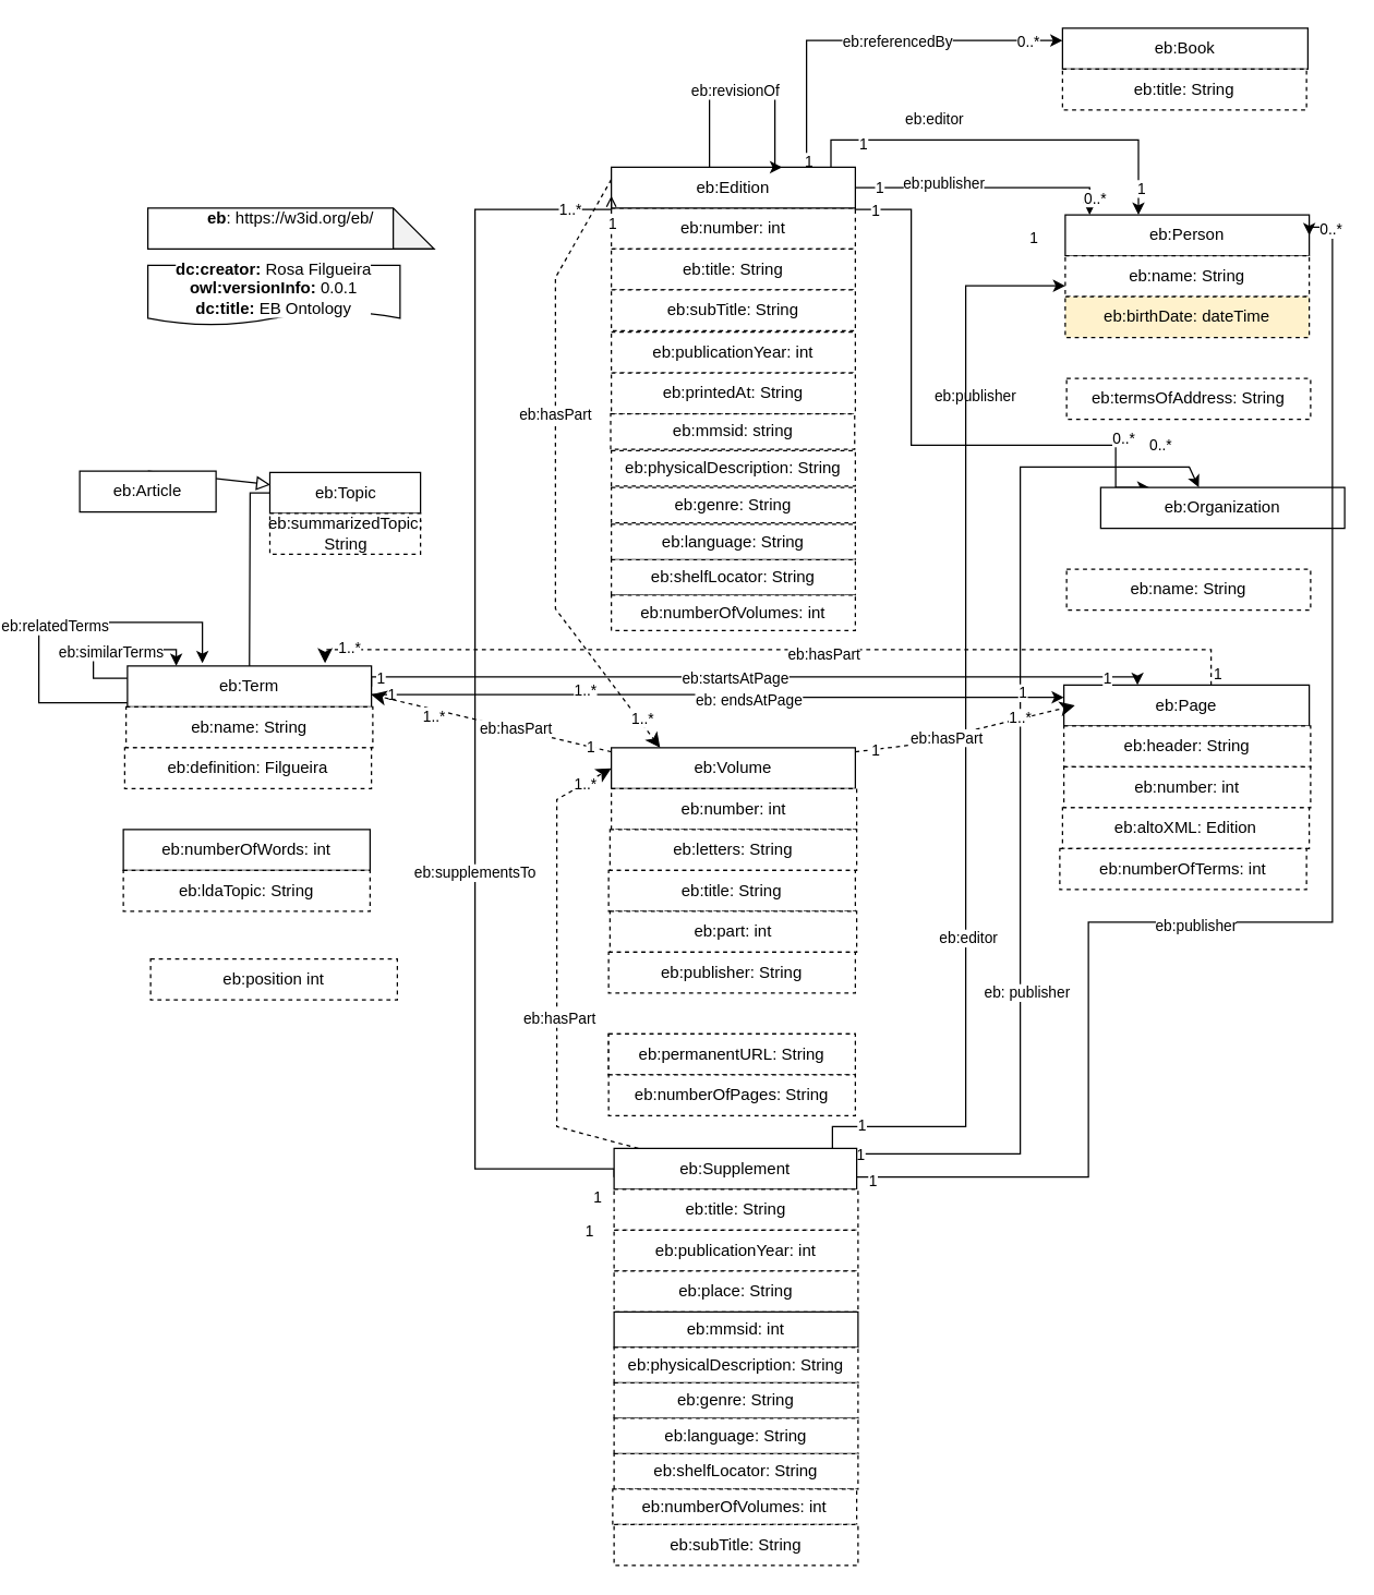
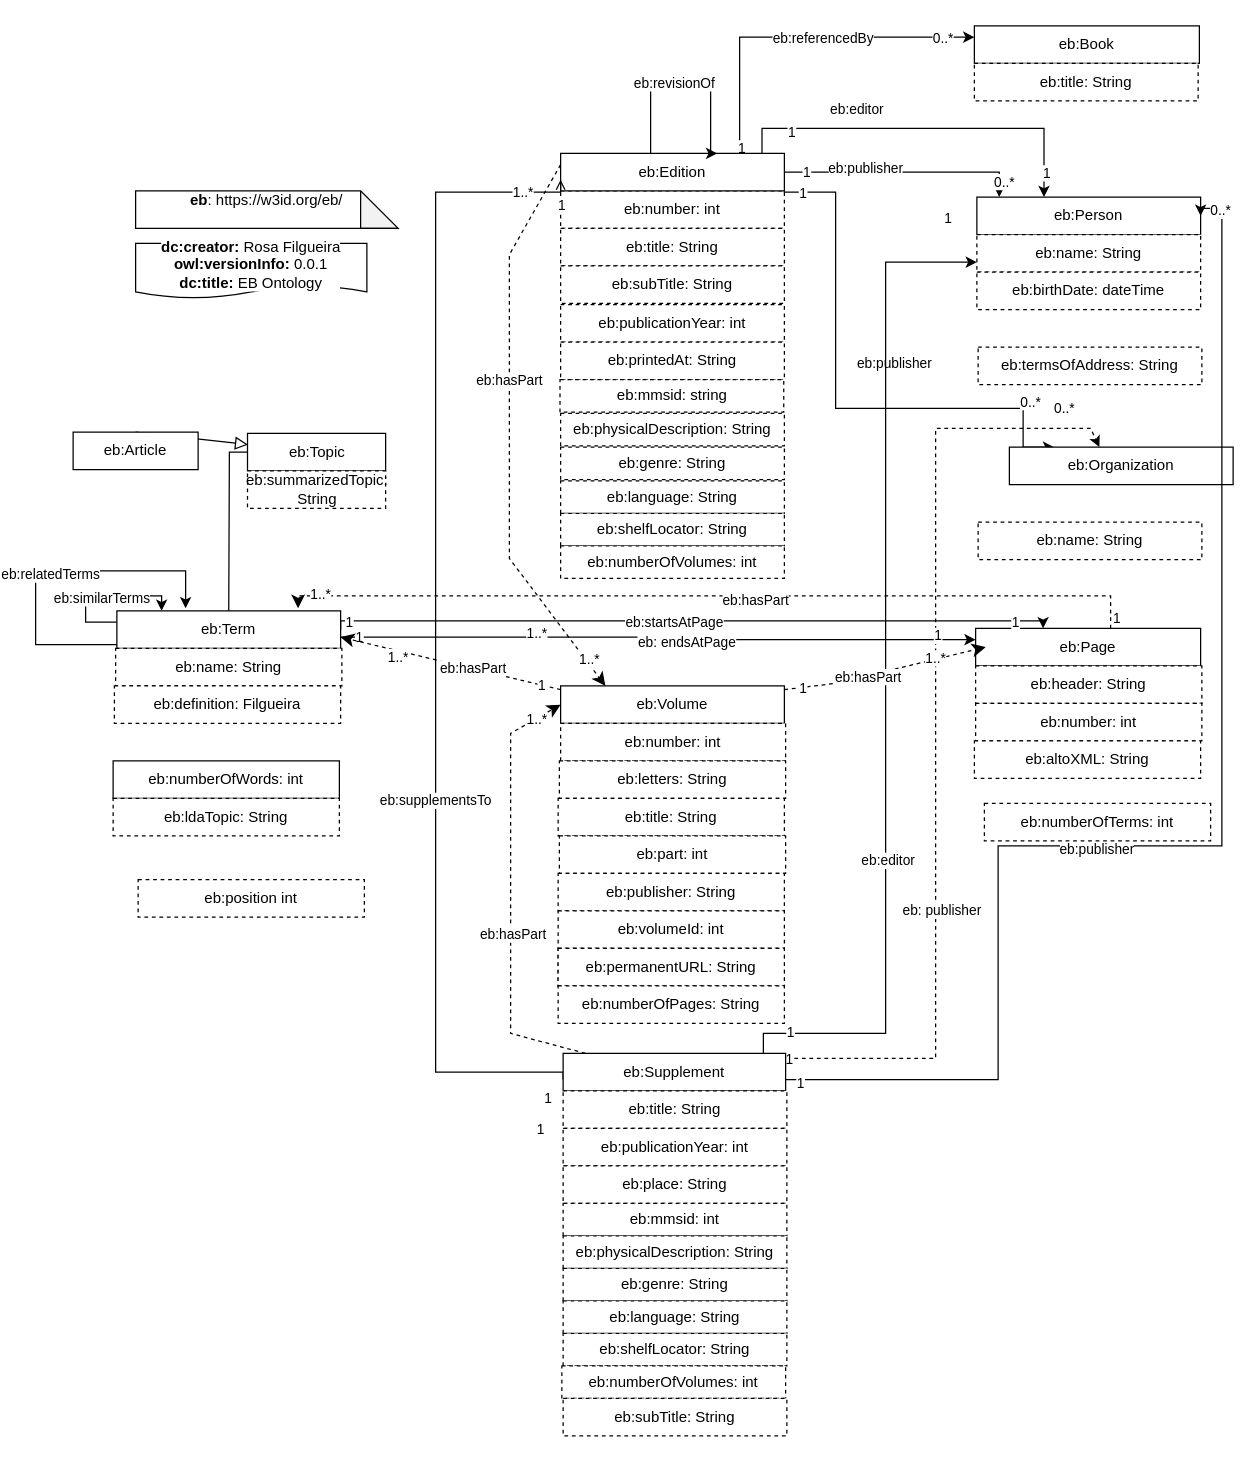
- <mxCell id="31" value="eb:birthDate: dateTime" style="rounded=0;whiteSpace=wrap;html=1;snapToPoint=1;points=[[0.1,0],[0.2,0],[0.3,0],[0.4,0],[0.5,0],[0.6,0],[0.7,0],[0.8,0],[0.9,0],[0,0.1],[0,0.3],[0,0.5],[0,0.7],[0,0.9],[0.1,1],[0.2,1],[0.3,1],[0.4,1],[0.5,1],[0.6,1],[0.7,1],[0.8,1],[0.9,1],[1,0.1],[1,0.3],[1,0.5],[1,0.7],[1,0.9]];dashed=1;fillColor=#fff2cc;" parent="1" vertex="1"><mxGeometry x="773" y="217" width="179" height="30" as="geometry" /></mxCell>
+ <mxCell id="31" value="eb:birthDate: dateTime" style="rounded=0;whiteSpace=wrap;html=1;snapToPoint=1;points=[[0.1,0],[0.2,0],[0.3,0],[0.4,0],[0.5,0],[0.6,0],[0.7,0],[0.8,0],[0.9,0],[0,0.1],[0,0.3],[0,0.5],[0,0.7],[0,0.9],[0.1,1],[0.2,1],[0.3,1],[0.4,1],[0.5,1],[0.6,1],[0.7,1],[0.8,1],[0.9,1],[1,0.1],[1,0.3],[1,0.5],[1,0.7],[1,0.9]];dashed=1;" parent="1" vertex="1"><mxGeometry x="773" y="217" width="179" height="30" as="geometry" /></mxCell>
- <mxCell id="52" style="edgeStyle=orthogonalEdgeStyle;rounded=0;orthogonalLoop=1;jettySize=auto;html=1;exitX=1;exitY=0.3;exitDx=0;exitDy=0;" parent="1" source="64" target="33" edge="1"><mxGeometry relative="1" as="geometry"><mxPoint x="774" y="342" as="targetPoint" /><Array as="points"><mxPoint x="620" y="846" /><mxPoint x="740" y="846" /><mxPoint x="740" y="342" /><mxPoint x="864" y="342" /></Array></mxGeometry></mxCell>
+ <mxCell id="52" style="edgeStyle=orthogonalEdgeStyle;rounded=0;orthogonalLoop=1;jettySize=auto;html=1;exitX=1;exitY=0.3;exitDx=0;exitDy=0;dashed=1;" parent="1" source="64" target="33" edge="1"><mxGeometry relative="1" as="geometry"><mxPoint x="774" y="342" as="targetPoint" /><Array as="points"><mxPoint x="620" y="846" /><mxPoint x="740" y="846" /><mxPoint x="740" y="342" /><mxPoint x="864" y="342" /></Array></mxGeometry></mxCell>
- <mxCell id="41" value="eb:altoXML: Edition" style="rounded=0;whiteSpace=wrap;html=1;snapToPoint=1;points=[[0.1,0],[0.2,0],[0.3,0],[0.4,0],[0.5,0],[0.6,0],[0.7,0],[0.8,0],[0.9,0],[0,0.1],[0,0.3],[0,0.5],[0,0.7],[0,0.9],[0.1,1],[0.2,1],[0.3,1],[0.4,1],[0.5,1],[0.6,1],[0.7,1],[0.8,1],[0.9,1],[1,0.1],[1,0.3],[1,0.5],[1,0.7],[1,0.9]];dashed=1;" parent="1" vertex="1"><mxGeometry x="771" y="592" width="181" height="30" as="geometry" /></mxCell>
+ <mxCell id="41" value="eb:altoXML: String" style="rounded=0;whiteSpace=wrap;html=1;snapToPoint=1;points=[[0.1,0],[0.2,0],[0.3,0],[0.4,0],[0.5,0],[0.6,0],[0.7,0],[0.8,0],[0.9,0],[0,0.1],[0,0.3],[0,0.5],[0,0.7],[0,0.9],[0.1,1],[0.2,1],[0.3,1],[0.4,1],[0.5,1],[0.6,1],[0.7,1],[0.8,1],[0.9,1],[1,0.1],[1,0.3],[1,0.5],[1,0.7],[1,0.9]];dashed=1;" parent="1" vertex="1"><mxGeometry x="771" y="592" width="181" height="30" as="geometry" /></mxCell>
- <mxCell id="120" value="eb:numberOfTerms: int" style="rounded=0;whiteSpace=wrap;html=1;snapToPoint=1;points=[[0.1,0],[0.2,0],[0.3,0],[0.4,0],[0.5,0],[0.6,0],[0.7,0],[0.8,0],[0.9,0],[0,0.1],[0,0.3],[0,0.5],[0,0.7],[0,0.9],[0.1,1],[0.2,1],[0.3,1],[0.4,1],[0.5,1],[0.6,1],[0.7,1],[0.8,1],[0.9,1],[1,0.1],[1,0.3],[1,0.5],[1,0.7],[1,0.9]];dashed=1;" parent="1" vertex="1"><mxGeometry x="769" y="622" width="181" height="30" as="geometry" /></mxCell>
+ <mxCell id="120" value="eb:numberOfTerms: int" style="rounded=0;whiteSpace=wrap;html=1;snapToPoint=1;points=[[0.1,0],[0.2,0],[0.3,0],[0.4,0],[0.5,0],[0.6,0],[0.7,0],[0.8,0],[0.9,0],[0,0.1],[0,0.3],[0,0.5],[0,0.7],[0,0.9],[0.1,1],[0.2,1],[0.3,1],[0.4,1],[0.5,1],[0.6,1],[0.7,1],[0.8,1],[0.9,1],[1,0.1],[1,0.3],[1,0.5],[1,0.7],[1,0.9]];dashed=1;" parent="1" vertex="1"><mxGeometry x="779" y="642" width="181" height="30" as="geometry" /></mxCell>
+ <mxCell id="47" value="eb:volumeId: int" style="rounded=0;whiteSpace=wrap;html=1;snapToPoint=1;points=[[0.1,0],[0.2,0],[0.3,0],[0.4,0],[0.5,0],[0.6,0],[0.7,0],[0.8,0],[0.9,0],[0,0.1],[0,0.3],[0,0.5],[0,0.7],[0,0.9],[0.1,1],[0.2,1],[0.3,1],[0.4,1],[0.5,1],[0.6,1],[0.7,1],[0.8,1],[0.9,1],[1,0.1],[1,0.3],[1,0.5],[1,0.7],[1,0.9]];dashed=1;" parent="1" vertex="1"><mxGeometry x="438" y="728" width="181" height="30" as="geometry" /></mxCell>
- <mxCell id="68" value="eb:mmsid: int" style="rounded=0;whiteSpace=wrap;html=1;snapToPoint=1;points=[[0.1,0],[0.2,0],[0.3,0],[0.4,0],[0.5,0],[0.6,0],[0.7,0],[0.8,0],[0.9,0],[0,0.1],[0,0.3],[0,0.5],[0,0.7],[0,0.9],[0.1,1],[0.2,1],[0.3,1],[0.4,1],[0.5,1],[0.6,1],[0.7,1],[0.8,1],[0.9,1],[1,0.1],[1,0.3],[1,0.5],[1,0.7],[1,0.9]];dashed=0;" parent="1" vertex="1"><mxGeometry x="442" y="962" width="179" height="26" as="geometry" /></mxCell>
+ <mxCell id="68" value="eb:mmsid: int" style="rounded=0;whiteSpace=wrap;html=1;snapToPoint=1;points=[[0.1,0],[0.2,0],[0.3,0],[0.4,0],[0.5,0],[0.6,0],[0.7,0],[0.8,0],[0.9,0],[0,0.1],[0,0.3],[0,0.5],[0,0.7],[0,0.9],[0.1,1],[0.2,1],[0.3,1],[0.4,1],[0.5,1],[0.6,1],[0.7,1],[0.8,1],[0.9,1],[1,0.1],[1,0.3],[1,0.5],[1,0.7],[1,0.9]];dashed=1;" parent="1" vertex="1"><mxGeometry x="442" y="962" width="179" height="26" as="geometry" /></mxCell>
